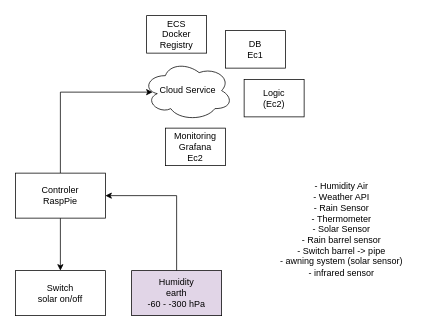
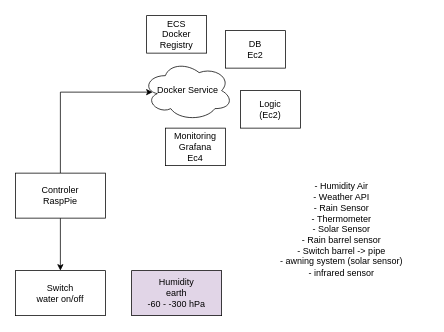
- <mxCell id="10" value="DB&lt;br&gt;Ec1" style="rounded=0;whiteSpace=wrap;html=1;" vertex="1" parent="1"><mxGeometry x="300" y="40" width="80" height="50" as="geometry" /></mxCell>
+ <mxCell id="10" value="DB&lt;br&gt;Ec2" style="rounded=0;whiteSpace=wrap;html=1;" vertex="1" parent="1"><mxGeometry x="300" y="40" width="80" height="50" as="geometry" /></mxCell>
- <mxCell id="8" value="Cloud Service" style="ellipse;shape=cloud;whiteSpace=wrap;html=1;" vertex="1" parent="1"><mxGeometry x="190" y="80" width="120" height="80" as="geometry" /></mxCell>
+ <mxCell id="8" value="Docker Service" style="ellipse;shape=cloud;whiteSpace=wrap;html=1;" vertex="1" parent="1"><mxGeometry x="190" y="80" width="120" height="80" as="geometry" /></mxCell>
- <mxCell id="12" value="Logic&lt;br&gt;(Ec2)" style="rounded=0;whiteSpace=wrap;html=1;" vertex="1" parent="1"><mxGeometry x="325" y="105" width="80" height="50" as="geometry" /></mxCell>
+ <mxCell id="12" value="Logic&lt;br&gt;(Ec2)" style="rounded=0;whiteSpace=wrap;html=1;" vertex="1" parent="1"><mxGeometry x="320" y="120" width="80" height="50" as="geometry" /></mxCell>
- <mxCell id="11" value="Monitoring&lt;br&gt;Grafana&lt;br&gt;Ec2" style="rounded=0;whiteSpace=wrap;html=1;" vertex="1" parent="1"><mxGeometry x="220" y="170" width="80" height="50" as="geometry" /></mxCell>
+ <mxCell id="11" value="Monitoring&lt;br&gt;Grafana&lt;br&gt;Ec4" style="rounded=0;whiteSpace=wrap;html=1;" vertex="1" parent="1"><mxGeometry x="220" y="170" width="80" height="50" as="geometry" /></mxCell>
- <mxCell id="2" style="edgeStyle=orthogonalEdgeStyle;rounded=0;orthogonalLoop=1;jettySize=auto;html=1;exitX=0.5;exitY=0;exitDx=0;exitDy=0;entryX=1;entryY=0.5;entryDx=0;entryDy=0;" edge="1" parent="1" source="3" target="7"><mxGeometry relative="1" as="geometry" /></mxCell>
- <mxCell id="4" value="Switch&lt;br&gt;solar on/off" style="rounded=0;whiteSpace=wrap;html=1;" vertex="1" parent="1"><mxGeometry x="20" y="360" width="120" height="60" as="geometry" /></mxCell>
+ <mxCell id="4" value="Switch&lt;br&gt;water on/off" style="rounded=0;whiteSpace=wrap;html=1;" vertex="1" parent="1"><mxGeometry x="20" y="360" width="120" height="60" as="geometry" /></mxCell>
